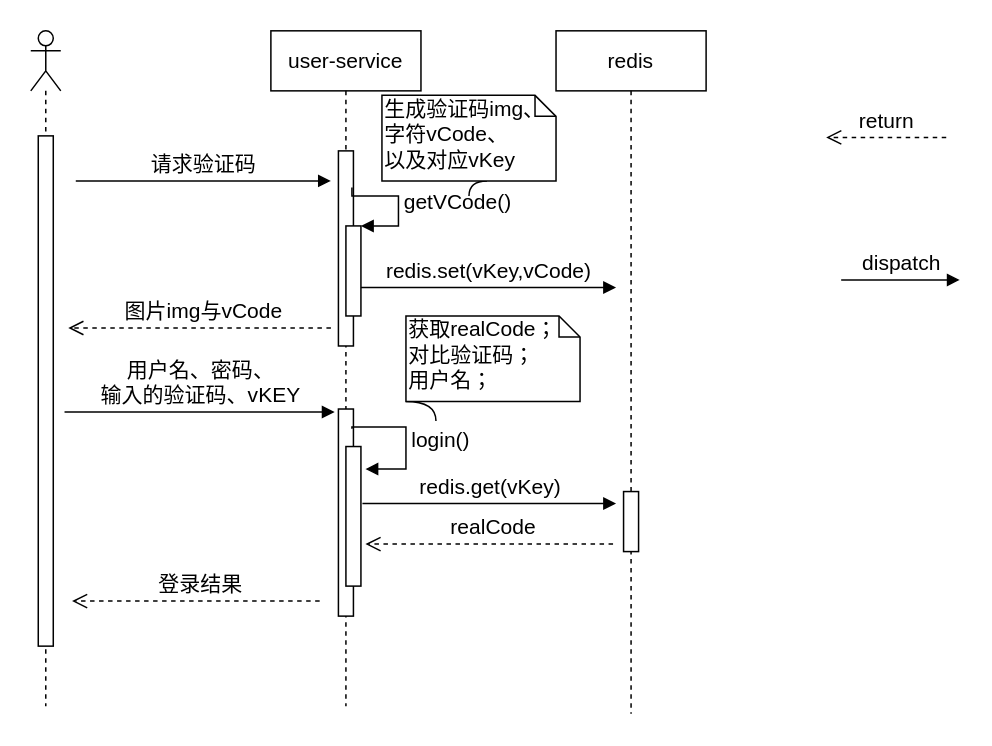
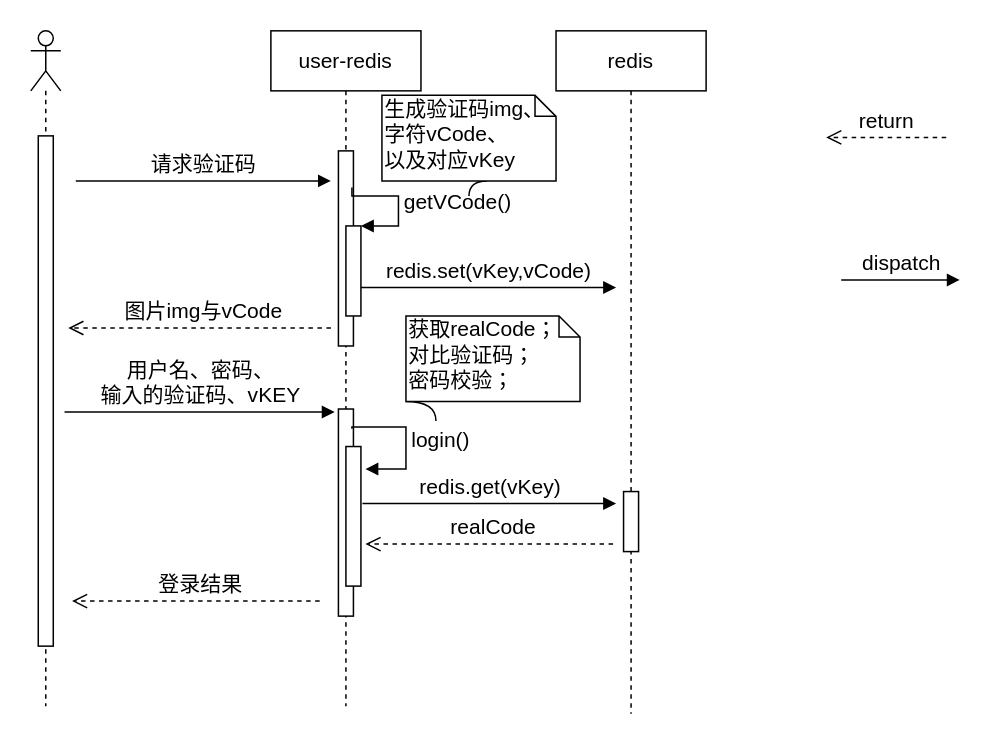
- <mxCell id="4" value="user-service" style="shape=umlLifeline;perimeter=lifelinePerimeter;whiteSpace=wrap;html=1;container=1;collapsible=0;recursiveResize=0;outlineConnect=0;fontSize=14;" vertex="1" parent="1"><mxGeometry x="180" y="20" width="100" height="450" as="geometry" /></mxCell>
+ <mxCell id="4" value="user-redis" style="shape=umlLifeline;perimeter=lifelinePerimeter;whiteSpace=wrap;html=1;container=1;collapsible=0;recursiveResize=0;outlineConnect=0;fontSize=14;" vertex="1" parent="1"><mxGeometry x="180" y="20" width="100" height="450" as="geometry" /></mxCell>
- <mxCell id="24" value="&lt;span style=&quot;white-space: nowrap&quot;&gt;获取real&lt;/span&gt;&lt;span style=&quot;white-space: nowrap&quot;&gt;Code；&lt;br&gt;&lt;/span&gt;对比验证码；&lt;br&gt;用户名；" style="shape=note;whiteSpace=wrap;html=1;size=14;verticalAlign=top;align=left;spacingTop=-6;fontSize=14;" vertex="1" parent="1"><mxGeometry x="270" y="210" width="116" height="57" as="geometry" /></mxCell>
+ <mxCell id="24" value="&lt;span style=&quot;white-space: nowrap&quot;&gt;获取real&lt;/span&gt;&lt;span style=&quot;white-space: nowrap&quot;&gt;Code；&lt;br&gt;&lt;/span&gt;对比验证码；&lt;br&gt;密码校验；" style="shape=note;whiteSpace=wrap;html=1;size=14;verticalAlign=top;align=left;spacingTop=-6;fontSize=14;" vertex="1" parent="1"><mxGeometry x="270" y="210" width="116" height="57" as="geometry" /></mxCell>
